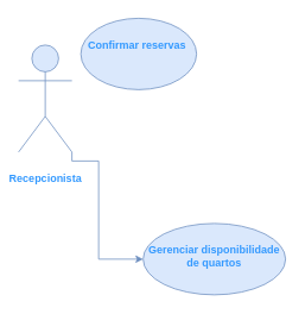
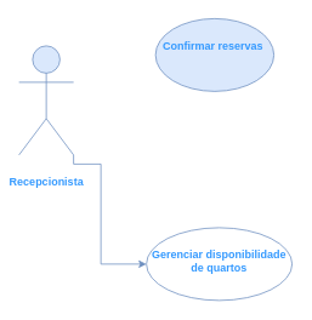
- <mxCell id="3" value="&lt;h4&gt;&lt;span style=&quot;background-color: transparent;&quot;&gt;&lt;font style=&quot;vertical-align: inherit;&quot;&gt;&lt;font style=&quot;vertical-align: inherit; color: rgb(51, 153, 255);&quot;&gt;&lt;font style=&quot;vertical-align: inherit;&quot;&gt;&lt;font style=&quot;vertical-align: inherit;&quot;&gt;Confirmar reservas&amp;nbsp;&lt;/font&gt;&lt;/font&gt;&lt;/font&gt;&lt;/font&gt;&lt;/span&gt;&lt;/h4&gt;" style="ellipse;whiteSpace=wrap;html=1;verticalAlign=top;fillColor=#dae8fc;strokeColor=#6c8ebf;" vertex="1" parent="1"><mxGeometry x="90" y="20" width="130" height="80" as="geometry" /></mxCell>
+ <mxCell id="3" value="&lt;h4&gt;&lt;span style=&quot;background-color: transparent;&quot;&gt;&lt;font style=&quot;vertical-align: inherit;&quot;&gt;&lt;font style=&quot;vertical-align: inherit; color: rgb(51, 153, 255);&quot;&gt;&lt;font style=&quot;vertical-align: inherit;&quot;&gt;&lt;font style=&quot;vertical-align: inherit;&quot;&gt;Confirmar reservas&amp;nbsp;&lt;/font&gt;&lt;/font&gt;&lt;/font&gt;&lt;/font&gt;&lt;/span&gt;&lt;/h4&gt;" style="ellipse;whiteSpace=wrap;html=1;verticalAlign=top;fillColor=#dae8fc;strokeColor=#6c8ebf;" vertex="1" parent="1"><mxGeometry x="170" y="20" width="130" height="80" as="geometry" /></mxCell>
- <mxCell id="4" value="&lt;h4&gt;&lt;font style=&quot;color: rgb(51, 153, 255);&quot;&gt;Gerenciar disponibilidade de quartos&lt;/font&gt;&lt;/h4&gt;" style="ellipse;whiteSpace=wrap;html=1;verticalAlign=top;fillColor=#dae8fc;strokeColor=#6c8ebf;" vertex="1" parent="1"><mxGeometry x="160" y="250" width="160" height="80" as="geometry" /></mxCell>
+ <mxCell id="4" value="&lt;h4&gt;&lt;font style=&quot;color: rgb(51, 153, 255);&quot;&gt;Gerenciar disponibilidade de quartos&lt;/font&gt;&lt;/h4&gt;" style="ellipse;whiteSpace=wrap;html=1;verticalAlign=top;fillColor=#ffffff;strokeColor=#6c8ebf;" vertex="1" parent="1"><mxGeometry x="160" y="250" width="160" height="80" as="geometry" /></mxCell>
